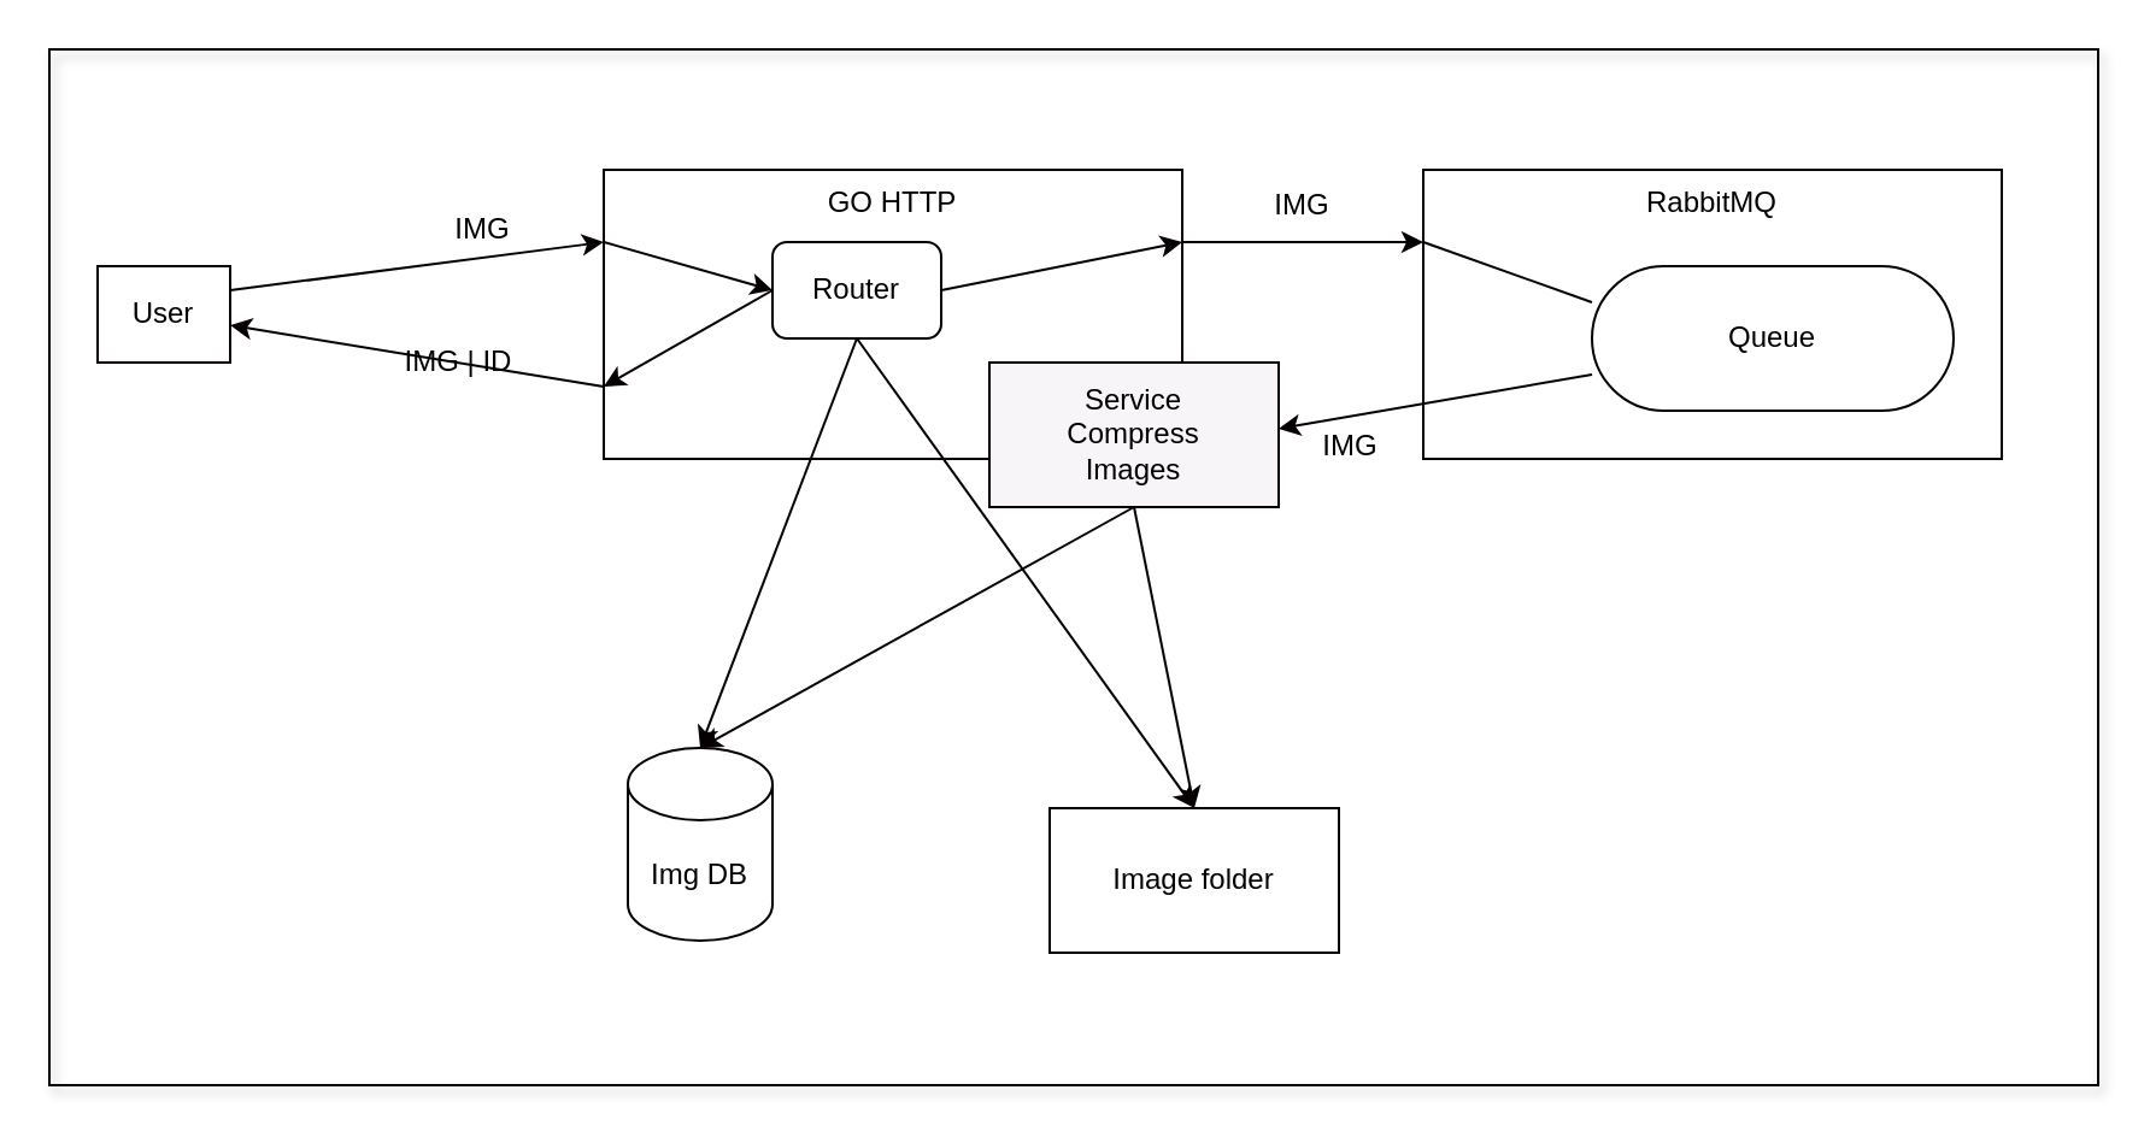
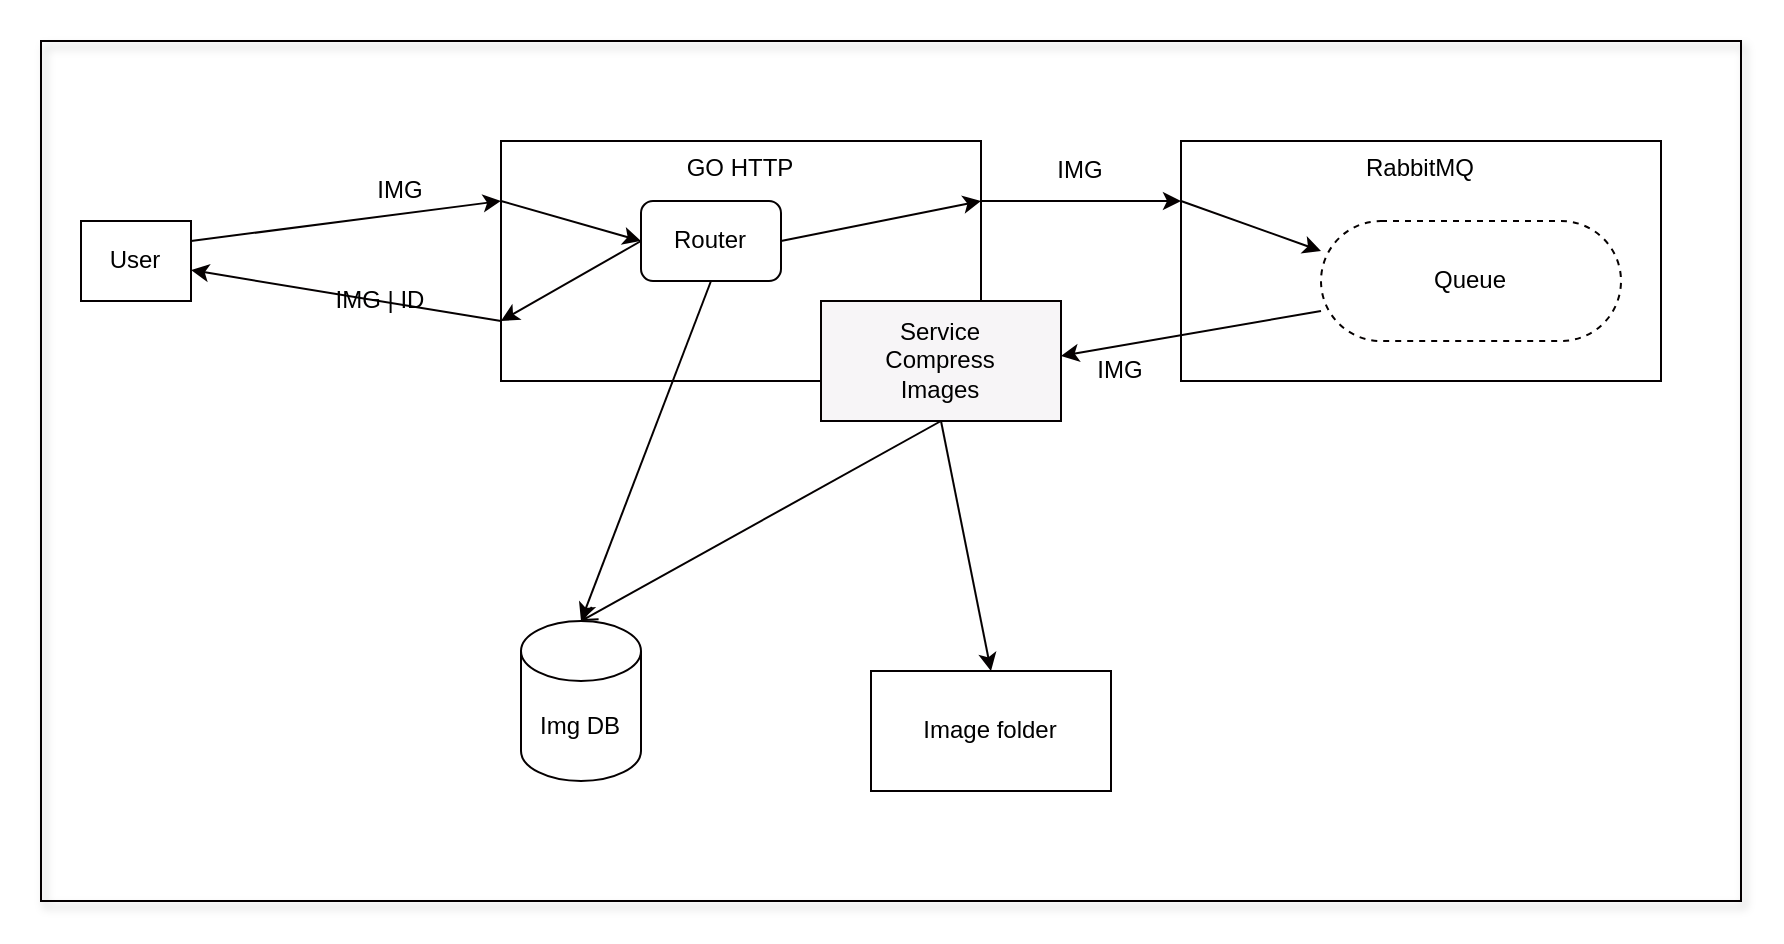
- <mxCell id="11" style="edgeStyle=none;html=1;exitX=0;exitY=0.25;exitDx=0;exitDy=0;entryX=0;entryY=0.25;entryDx=0;entryDy=0;strokeColor=#050001;fontColor=#000000;endArrow=none;" parent="1" source="12" target="14" edge="1"><mxGeometry relative="1" as="geometry" /></mxCell>
+ <mxCell id="11" style="edgeStyle=none;html=1;exitX=0;exitY=0.25;exitDx=0;exitDy=0;entryX=0;entryY=0.25;entryDx=0;entryDy=0;strokeColor=#050001;fontColor=#000000;" parent="1" source="12" target="14" edge="1"><mxGeometry relative="1" as="geometry" /></mxCell>
- <mxCell id="14" value="Queue&lt;br&gt;" style="rounded=1;whiteSpace=wrap;html=1;arcSize=50;strokeColor=#050001;fontColor=#000000;fillColor=none;" parent="1" vertex="1"><mxGeometry x="660" y="110" width="150" height="60" as="geometry" /></mxCell>
+ <mxCell id="14" value="Queue&lt;br&gt;" style="rounded=1;whiteSpace=wrap;html=1;arcSize=50;strokeColor=#050001;fontColor=#000000;fillColor=none;dashed=1;" parent="1" vertex="1"><mxGeometry x="660" y="110" width="150" height="60" as="geometry" /></mxCell>
- <mxCell id="19" style="edgeStyle=none;html=1;exitX=0.5;exitY=1;exitDx=0;exitDy=0;entryX=0.5;entryY=0;entryDx=0;entryDy=0;strokeColor=#050001;fontColor=#000000;" parent="1" source="20" target="15" edge="1"><mxGeometry relative="1" as="geometry" /></mxCell>
- <mxCell id="9" style="edgeStyle=none;html=1;exitX=0.5;exitY=1;exitDx=0;exitDy=0;entryX=0.5;entryY=0;entryDx=0;entryDy=0;entryPerimeter=0;strokeColor=#050001;fontColor=#000000;" parent="1" source="10" target="25" edge="1"><mxGeometry relative="1" as="geometry" /></mxCell>
+ <mxCell id="9" style="edgeStyle=none;html=1;exitX=0.5;exitY=1;exitDx=0;exitDy=0;entryX=0.5;entryY=0;entryDx=0;entryDy=0;entryPerimeter=0;strokeColor=#050001;fontColor=#000000;endArrow=open;" parent="1" source="10" target="25" edge="1"><mxGeometry relative="1" as="geometry" /></mxCell>
